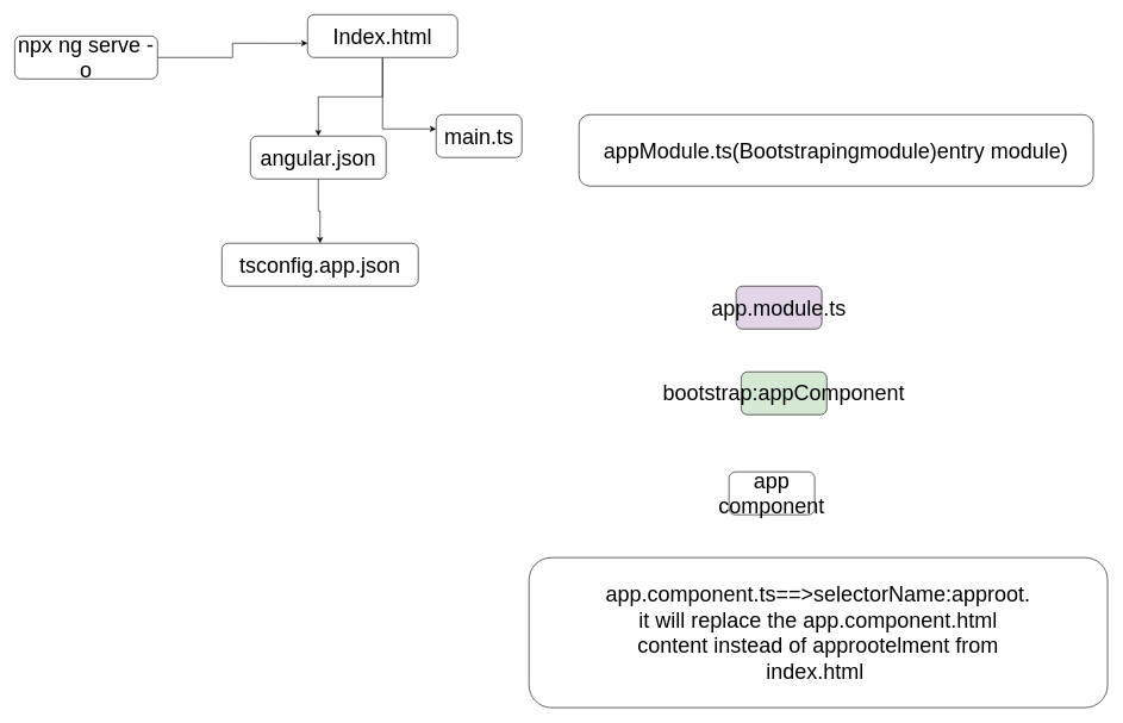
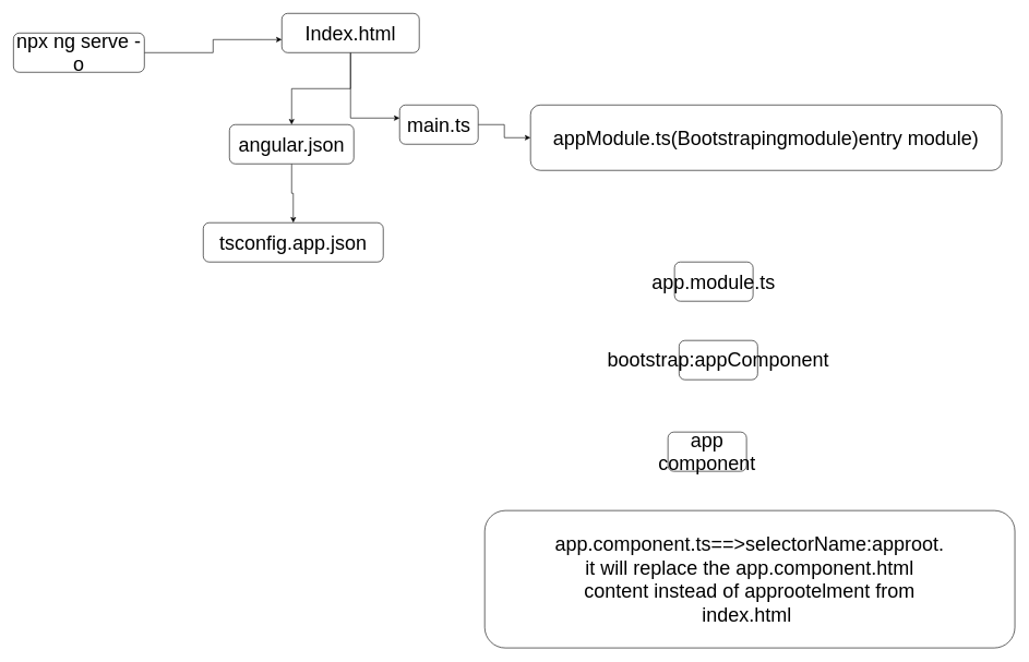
+ <mxCell id="5" value="" style="edgeStyle=orthogonalEdgeStyle;rounded=0;orthogonalLoop=1;jettySize=auto;html=1;fontSize=30;" parent="1" source="6" target="12" edge="1"><mxGeometry relative="1" as="geometry" /></mxCell>
- <mxCell id="13" value="app.module.ts" style="whiteSpace=wrap;html=1;fontSize=30;rounded=1;fillColor=#e1d5e7;" parent="1" vertex="1"><mxGeometry x="1030" y="400" width="120" height="60" as="geometry" /></mxCell>
+ <mxCell id="13" value="app.module.ts" style="whiteSpace=wrap;html=1;fontSize=30;rounded=1;" parent="1" vertex="1"><mxGeometry x="1030" y="400" width="120" height="60" as="geometry" /></mxCell>
- <mxCell id="14" value="bootstrap:appComponent" style="whiteSpace=wrap;html=1;fontSize=30;rounded=1;fillColor=#d5e8d4;" parent="1" vertex="1"><mxGeometry x="1037" y="520" width="120" height="60" as="geometry" /></mxCell>
+ <mxCell id="14" value="bootstrap:appComponent" style="whiteSpace=wrap;html=1;fontSize=30;rounded=1;" parent="1" vertex="1"><mxGeometry x="1037" y="520" width="120" height="60" as="geometry" /></mxCell>
